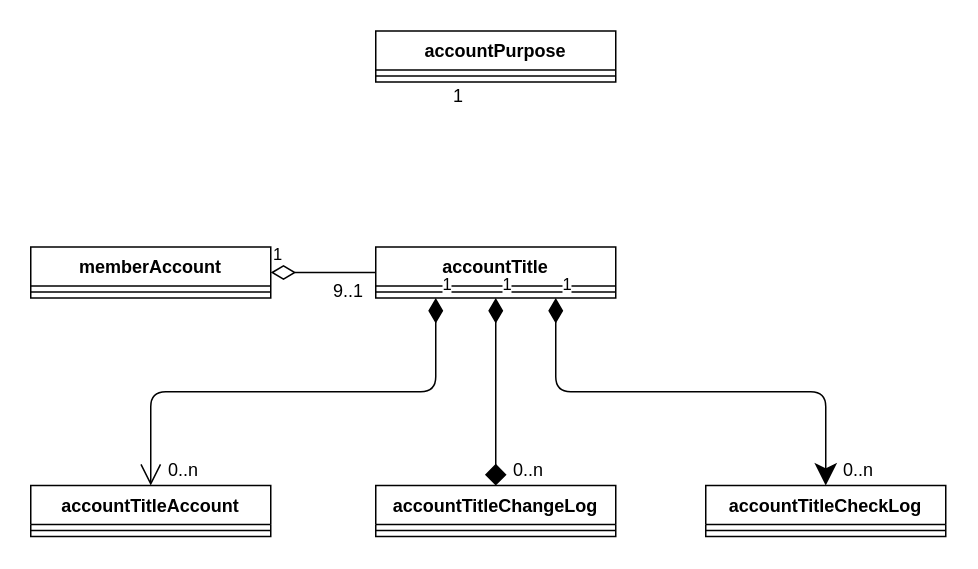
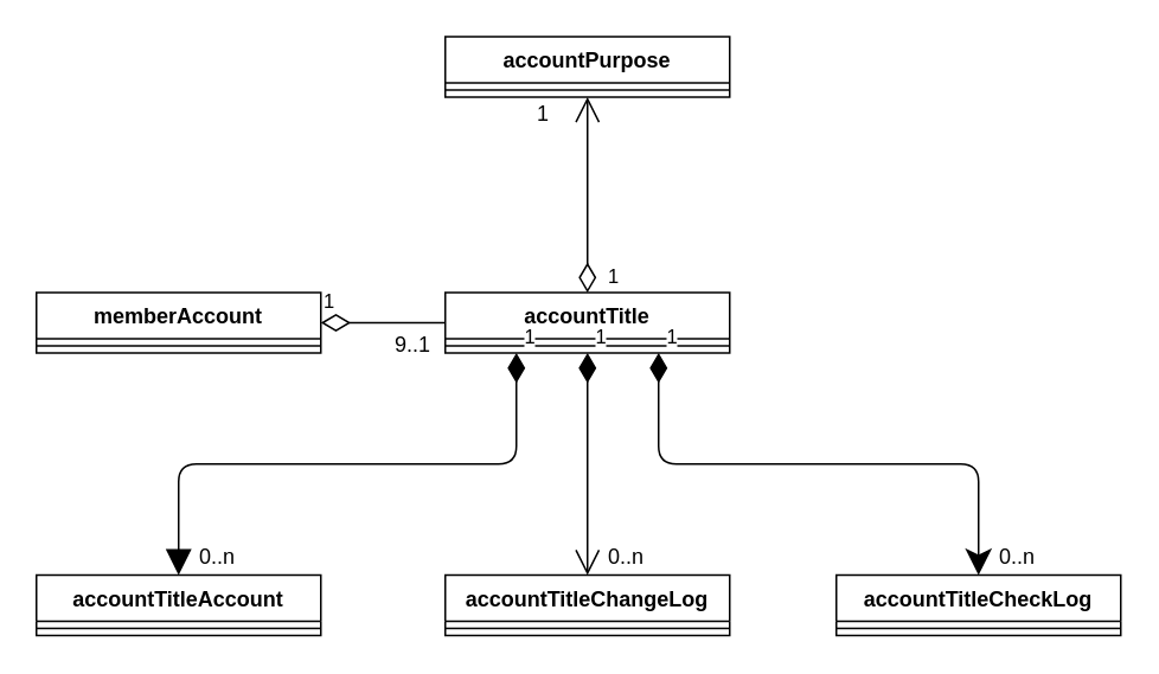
+ <mxCell id="12" value="1" style="endArrow=open;html=1;endSize=12;startArrow=diamondThin;startSize=14;startFill=0;edgeStyle=orthogonalEdgeStyle;align=left;verticalAlign=bottom;exitX=0.5;exitY=0;exitDx=0;exitDy=0;entryX=0.5;entryY=1;entryDx=0;entryDy=0;" parent="1" source="2" target="4" edge="1"><mxGeometry x="-1" y="-10" relative="1" as="geometry"><mxPoint x="310" y="104" as="sourcePoint" /><mxPoint x="470" y="104" as="targetPoint" /><mxPoint as="offset" /></mxGeometry></mxCell>
- <mxCell id="15" value="1" style="endArrow=diamond;html=1;endSize=12;startArrow=diamondThin;startSize=14;startFill=1;edgeStyle=orthogonalEdgeStyle;align=left;verticalAlign=bottom;entryX=0.5;entryY=0;entryDx=0;entryDy=0;exitX=0.5;exitY=1;exitDx=0;exitDy=0;" edge="1" parent="1" source="2" target="8"><mxGeometry x="-1" y="3" relative="1" as="geometry"><mxPoint x="370" y="244" as="sourcePoint" /><mxPoint x="110" y="333" as="targetPoint" /></mxGeometry></mxCell>
+ <mxCell id="15" value="1" style="endArrow=open;html=1;endSize=12;startArrow=diamondThin;startSize=14;startFill=1;edgeStyle=orthogonalEdgeStyle;align=left;verticalAlign=bottom;entryX=0.5;entryY=0;entryDx=0;entryDy=0;exitX=0.5;exitY=1;exitDx=0;exitDy=0;" edge="1" parent="1" source="2" target="8"><mxGeometry x="-1" y="3" relative="1" as="geometry"><mxPoint x="370" y="244" as="sourcePoint" /><mxPoint x="110" y="333" as="targetPoint" /></mxGeometry></mxCell>
- <mxCell id="14" value="1" style="endArrow=open;html=1;endSize=12;startArrow=diamondThin;startSize=14;startFill=1;edgeStyle=orthogonalEdgeStyle;align=left;verticalAlign=bottom;exitX=0.25;exitY=1;exitDx=0;exitDy=0;entryX=0.5;entryY=0;entryDx=0;entryDy=0;" edge="1" parent="1" source="2" target="6"><mxGeometry x="-1" y="3" relative="1" as="geometry"><mxPoint x="-110" y="374" as="sourcePoint" /><mxPoint x="50" y="374" as="targetPoint" /></mxGeometry></mxCell>
+ <mxCell id="14" value="1" style="endArrow=block;html=1;endSize=12;startArrow=diamondThin;startSize=14;startFill=1;edgeStyle=orthogonalEdgeStyle;align=left;verticalAlign=bottom;exitX=0.25;exitY=1;exitDx=0;exitDy=0;entryX=0.5;entryY=0;entryDx=0;entryDy=0;" edge="1" parent="1" source="2" target="6"><mxGeometry x="-1" y="3" relative="1" as="geometry"><mxPoint x="-110" y="374" as="sourcePoint" /><mxPoint x="50" y="374" as="targetPoint" /></mxGeometry></mxCell>
